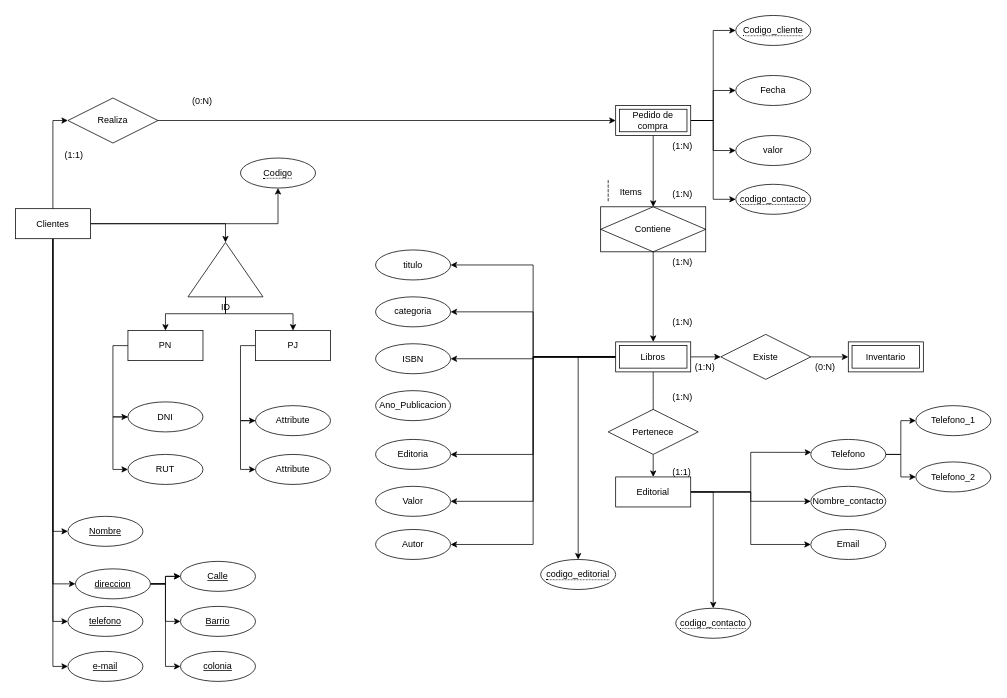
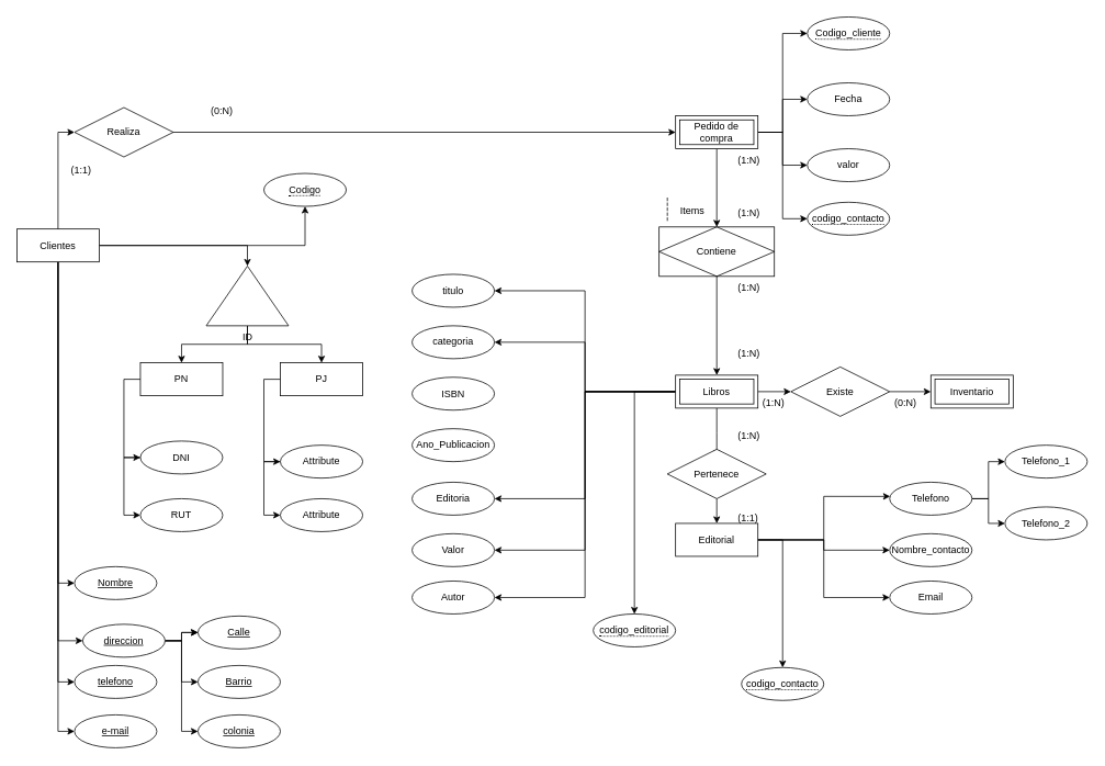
- <mxCell id="18" style="edgeStyle=orthogonalEdgeStyle;rounded=0;orthogonalLoop=1;jettySize=auto;html=1;exitX=0;exitY=0.5;exitDx=0;exitDy=0;entryX=1;entryY=0.5;entryDx=0;entryDy=0;" edge="1" parent="1" source="23" target="79"><mxGeometry relative="1" as="geometry" /></mxCell>
